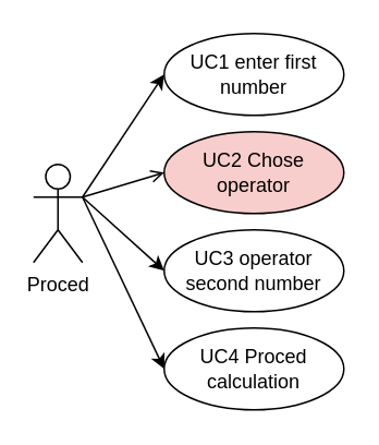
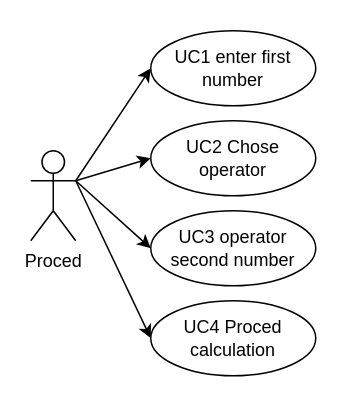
- <mxCell id="8" value="UC2 Chose operator" style="ellipse;whiteSpace=wrap;html=1;rounded=0;fillColor=#f8cecc;" vertex="1" parent="1"><mxGeometry x="100" y="80" width="110" height="50" as="geometry" /></mxCell>
+ <mxCell id="8" value="UC2 Chose operator" style="ellipse;whiteSpace=wrap;html=1;rounded=0;" vertex="1" parent="1"><mxGeometry x="100" y="80" width="110" height="50" as="geometry" /></mxCell>
- <mxCell id="3" style="edgeStyle=none;html=1;exitX=1;exitY=0.333;exitDx=0;exitDy=0;exitPerimeter=0;entryX=0;entryY=0.5;entryDx=0;entryDy=0;rounded=0;endArrow=open;" edge="1" parent="1" source="6" target="8"><mxGeometry relative="1" as="geometry" /></mxCell>
+ <mxCell id="3" style="edgeStyle=none;html=1;exitX=1;exitY=0.333;exitDx=0;exitDy=0;exitPerimeter=0;entryX=0;entryY=0.5;entryDx=0;entryDy=0;rounded=0;" edge="1" parent="1" source="6" target="8"><mxGeometry relative="1" as="geometry" /></mxCell>
